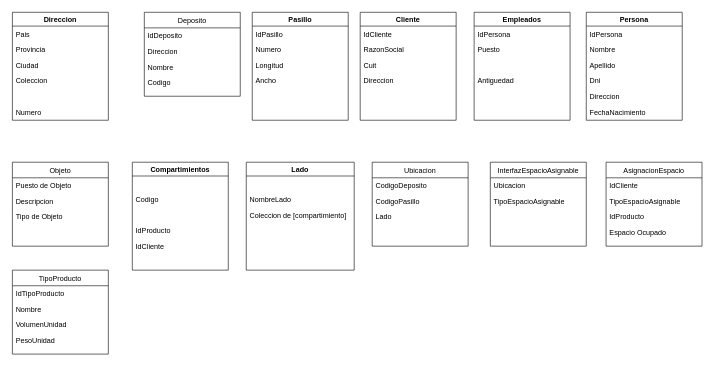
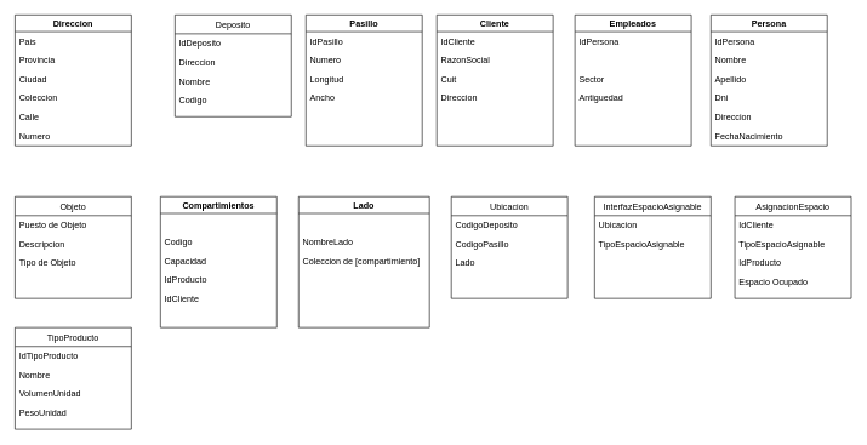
- <mxCell id="44" value="Puesto" style="text;align=left;verticalAlign=top;spacingLeft=4;spacingRight=4;overflow=hidden;rotatable=0;points=[[0,0.5],[1,0.5]];portConstraint=eastwest;rounded=0;shadow=0;html=0;" parent="43" vertex="1"><mxGeometry y="49" width="160" height="26" as="geometry" /></mxCell>
+ <mxCell id="45" value="Sector" style="text;align=left;verticalAlign=top;spacingLeft=4;spacingRight=4;overflow=hidden;rotatable=0;points=[[0,0.5],[1,0.5]];portConstraint=eastwest;rounded=0;shadow=0;html=0;" parent="43" vertex="1"><mxGeometry y="75" width="160" height="26" as="geometry" /></mxCell>
+ <mxCell id="12" value="Calle" style="text;align=left;verticalAlign=top;spacingLeft=4;spacingRight=4;overflow=hidden;rotatable=0;points=[[0,0.5],[1,0.5]];portConstraint=eastwest;rounded=0;shadow=0;html=0;" parent="7" vertex="1"><mxGeometry y="127" width="160" height="26" as="geometry" /></mxCell>
+ <mxCell id="21" value="Capacidad" style="text;align=left;verticalAlign=top;spacingLeft=4;spacingRight=4;overflow=hidden;rotatable=0;points=[[0,0.5],[1,0.5]];portConstraint=eastwest;rounded=0;shadow=0;html=0;" parent="19" vertex="1"><mxGeometry y="75" width="160" height="26" as="geometry" /></mxCell>
